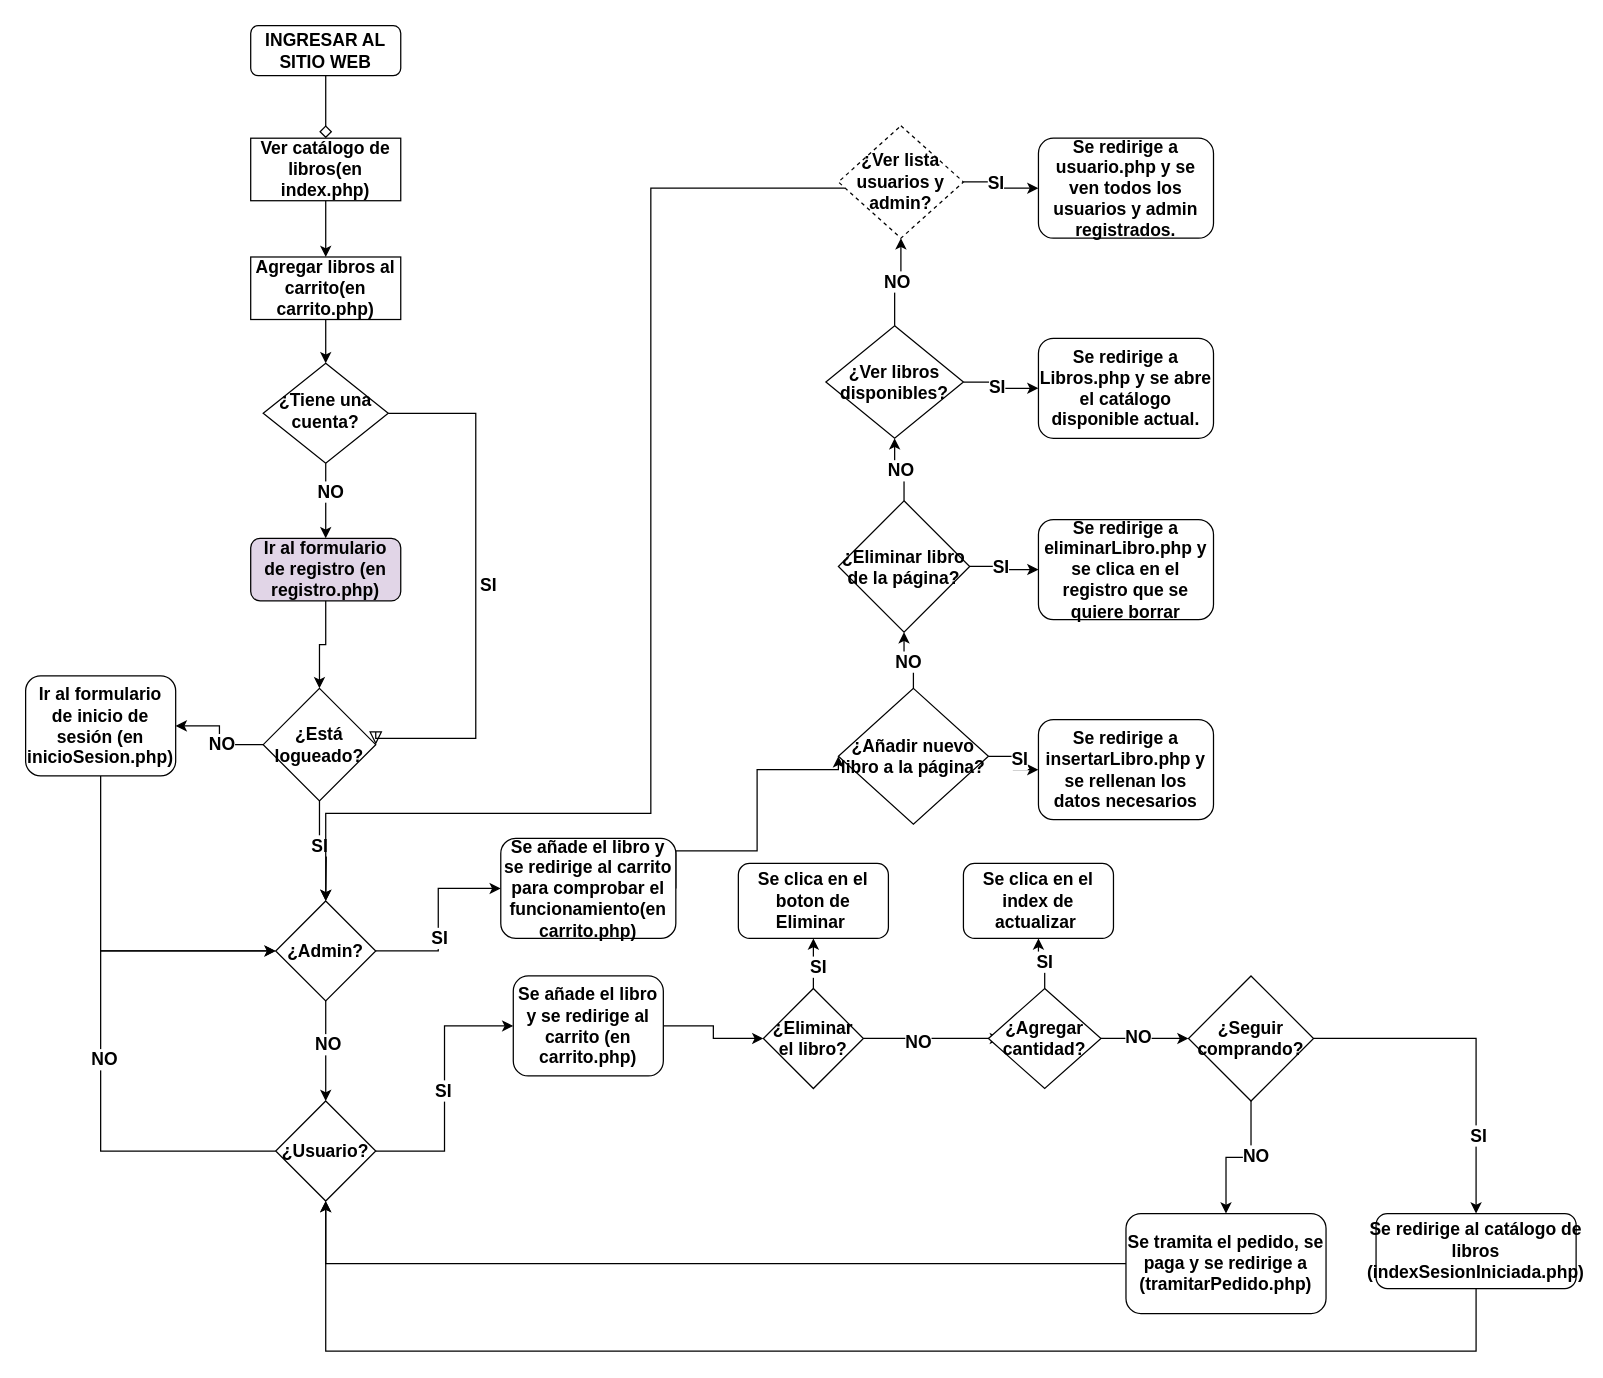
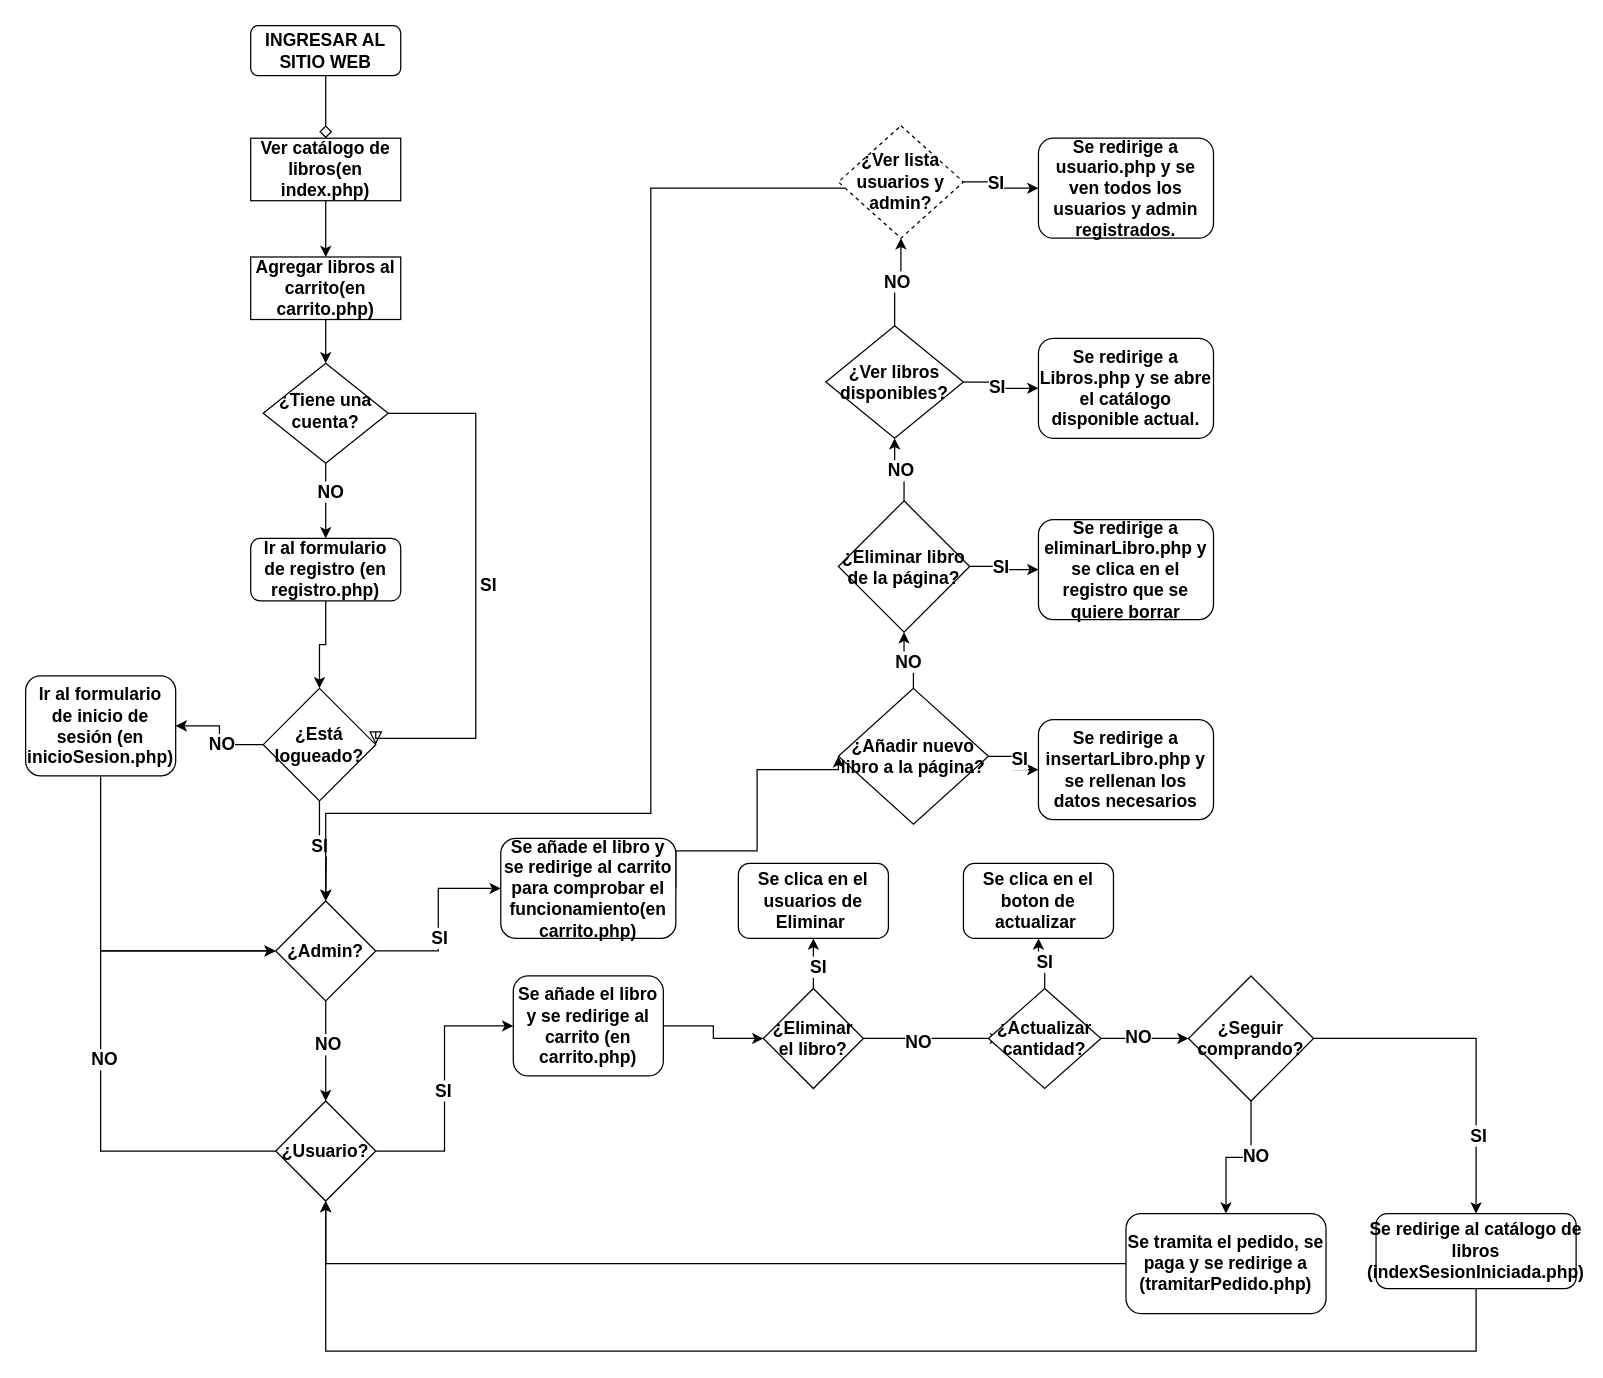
- <mxCell id="9" value="Ir al formulario de registro (en registro.php)" style="rounded=1;whiteSpace=wrap;html=1;fontSize=14;glass=0;strokeWidth=1;shadow=0;fontStyle=1;fillColor=#e1d5e7;" parent="1" vertex="1"><mxGeometry x="200" y="430" width="120" height="50" as="geometry" /></mxCell>
+ <mxCell id="9" value="Ir al formulario de registro (en registro.php)" style="rounded=1;whiteSpace=wrap;html=1;fontSize=14;glass=0;strokeWidth=1;shadow=0;fontStyle=1" parent="1" vertex="1"><mxGeometry x="200" y="430" width="120" height="50" as="geometry" /></mxCell>
- <mxCell id="49" value="Se clica en el boton de Eliminar&amp;nbsp;" style="rounded=1;whiteSpace=wrap;html=1;fontSize=14;fontStyle=1" vertex="1" parent="1"><mxGeometry x="590" y="690" width="120" height="60" as="geometry" /></mxCell>
+ <mxCell id="49" value="Se clica en el usuarios de Eliminar&amp;nbsp;" style="rounded=1;whiteSpace=wrap;html=1;fontSize=14;fontStyle=1" vertex="1" parent="1"><mxGeometry x="590" y="690" width="120" height="60" as="geometry" /></mxCell>
- <mxCell id="55" value="Se clica en el index de actualizar&amp;nbsp;" style="rounded=1;whiteSpace=wrap;html=1;fontSize=14;fontStyle=1" vertex="1" parent="1"><mxGeometry x="770" y="690" width="120" height="60" as="geometry" /></mxCell>
+ <mxCell id="55" value="Se clica en el boton de actualizar&amp;nbsp;" style="rounded=1;whiteSpace=wrap;html=1;fontSize=14;fontStyle=1" vertex="1" parent="1"><mxGeometry x="770" y="690" width="120" height="60" as="geometry" /></mxCell>
- <mxCell id="54" value="¿Agregar cantidad?" style="rhombus;whiteSpace=wrap;html=1;fontSize=14;fontStyle=1" vertex="1" parent="1"><mxGeometry x="790" y="790" width="90" height="80" as="geometry" /></mxCell>
+ <mxCell id="54" value="¿Actualizar cantidad?" style="rhombus;whiteSpace=wrap;html=1;fontSize=14;fontStyle=1" vertex="1" parent="1"><mxGeometry x="790" y="790" width="90" height="80" as="geometry" /></mxCell>
